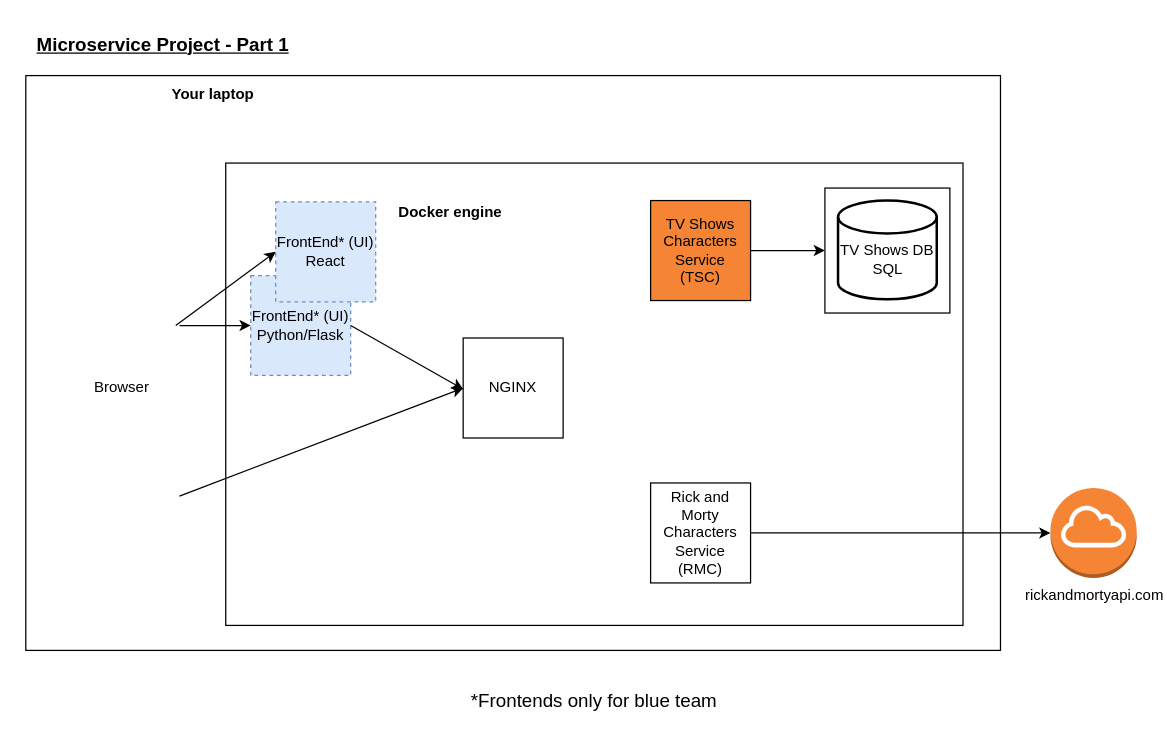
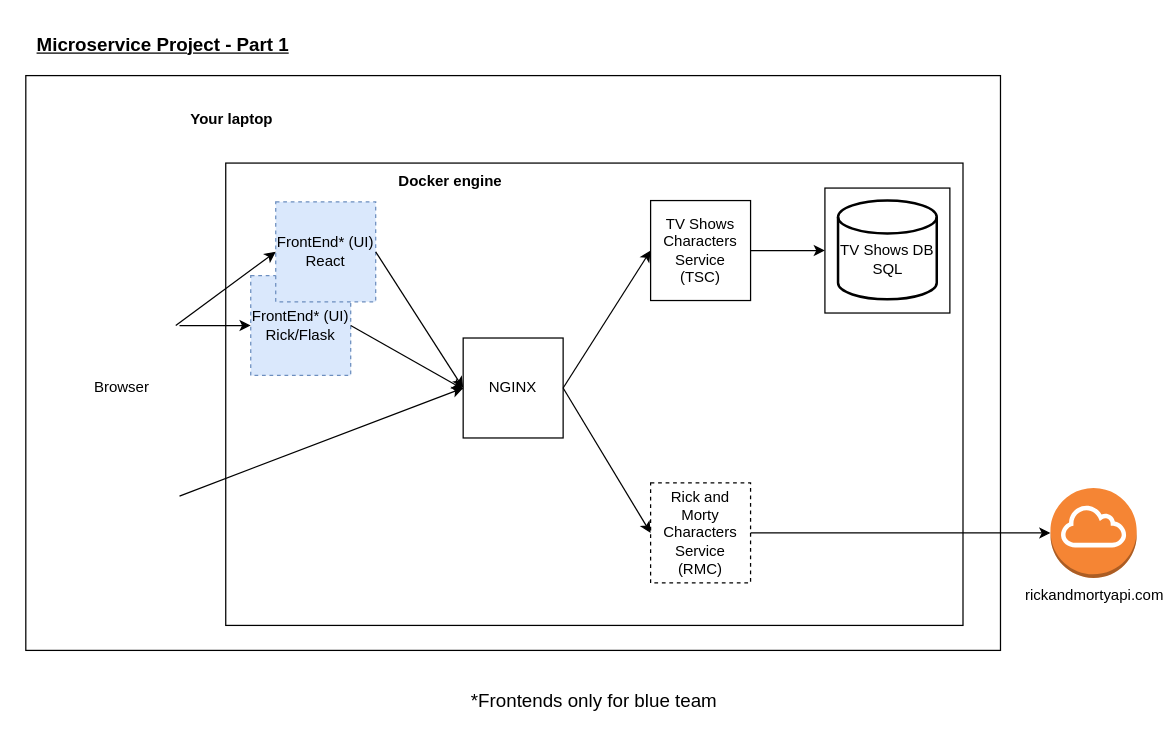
- <mxCell id="13" value="Your laptop" style="text;html=1;strokeColor=none;fillColor=none;align=center;verticalAlign=middle;whiteSpace=wrap;rounded=0;fontStyle=1" parent="1" vertex="1"><mxGeometry x="130" y="60" width="80" height="30" as="geometry" /></mxCell>
+ <mxCell id="13" value="Your laptop" style="text;html=1;strokeColor=none;fillColor=none;align=center;verticalAlign=middle;whiteSpace=wrap;rounded=0;fontStyle=1" parent="1" vertex="1"><mxGeometry x="145" y="80" width="80" height="30" as="geometry" /></mxCell>
- <mxCell id="14" value="Docker engine" style="text;html=1;strokeColor=none;fillColor=none;align=center;verticalAlign=middle;whiteSpace=wrap;rounded=0;fontStyle=1" parent="1" vertex="1"><mxGeometry x="310" y="155" width="100" height="30" as="geometry" /></mxCell>
+ <mxCell id="14" value="Docker engine" style="text;html=1;strokeColor=none;fillColor=none;align=center;verticalAlign=middle;whiteSpace=wrap;rounded=0;fontStyle=1" parent="1" vertex="1"><mxGeometry x="310" y="130" width="100" height="30" as="geometry" /></mxCell>
- <mxCell id="5" value="TV Shows Characters Service &lt;br&gt;(TSC)" style="whiteSpace=wrap;html=1;aspect=fixed;fillColor=#f58534;" parent="1" vertex="1"><mxGeometry x="520" y="160" width="80" height="80" as="geometry" /></mxCell>
+ <mxCell id="5" value="TV Shows Characters Service &lt;br&gt;(TSC)" style="whiteSpace=wrap;html=1;aspect=fixed;" parent="1" vertex="1"><mxGeometry x="520" y="160" width="80" height="80" as="geometry" /></mxCell>
+ <mxCell id="23" value="" style="endArrow=classic;html=1;rounded=0;entryX=0;entryY=0.5;entryDx=0;entryDy=0;exitX=1;exitY=0.5;exitDx=0;exitDy=0;" parent="1" source="21" target="4" edge="1"><mxGeometry width="50" height="50" relative="1" as="geometry"><mxPoint x="150" y="270" as="sourcePoint" /><mxPoint x="230" y="210" as="targetPoint" /></mxGeometry></mxCell>
+ <mxCell id="7" value="" style="endArrow=classic;html=1;rounded=0;entryX=0;entryY=0.5;entryDx=0;entryDy=0;exitX=1;exitY=0.5;exitDx=0;exitDy=0;" parent="1" source="4" target="5" edge="1"><mxGeometry width="50" height="50" relative="1" as="geometry"><mxPoint x="490" y="330" as="sourcePoint" /><mxPoint x="540" y="280" as="targetPoint" /></mxGeometry></mxCell>
- <mxCell id="15" value="FrontEnd* (UI)&lt;br&gt;Python/Flask" style="whiteSpace=wrap;html=1;aspect=fixed;fillColor=#dae8fc;strokeColor=#6c8ebf;dashed=1;" parent="1" vertex="1"><mxGeometry x="200" y="220" width="80" height="80" as="geometry" /></mxCell>
+ <mxCell id="15" value="FrontEnd* (UI)&lt;br&gt;Rick/Flask" style="whiteSpace=wrap;html=1;aspect=fixed;fillColor=#dae8fc;strokeColor=#6c8ebf;dashed=1;" parent="1" vertex="1"><mxGeometry x="200" y="220" width="80" height="80" as="geometry" /></mxCell>
+ <mxCell id="11" value="" style="endArrow=classic;html=1;rounded=0;entryX=0;entryY=0.5;entryDx=0;entryDy=0;exitX=1;exitY=0.5;exitDx=0;exitDy=0;" parent="1" source="4" target="6" edge="1"><mxGeometry width="50" height="50" relative="1" as="geometry"><mxPoint x="460" y="320" as="sourcePoint" /><mxPoint x="530" y="210" as="targetPoint" /></mxGeometry></mxCell>
- <mxCell id="6" value="Rick and Morty Characters Service&lt;br&gt;(RMC)" style="whiteSpace=wrap;html=1;aspect=fixed;" parent="1" vertex="1"><mxGeometry x="520" y="386" width="80" height="80" as="geometry" /></mxCell>
+ <mxCell id="6" value="Rick and Morty Characters Service&lt;br&gt;(RMC)" style="whiteSpace=wrap;html=1;aspect=fixed;dashed=1;" parent="1" vertex="1"><mxGeometry x="520" y="386" width="80" height="80" as="geometry" /></mxCell>
